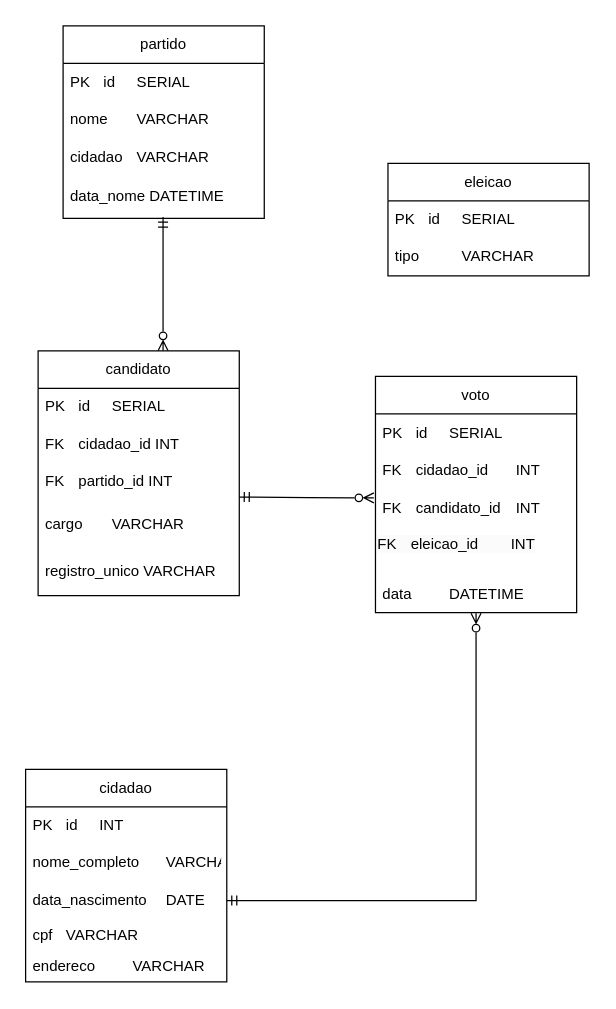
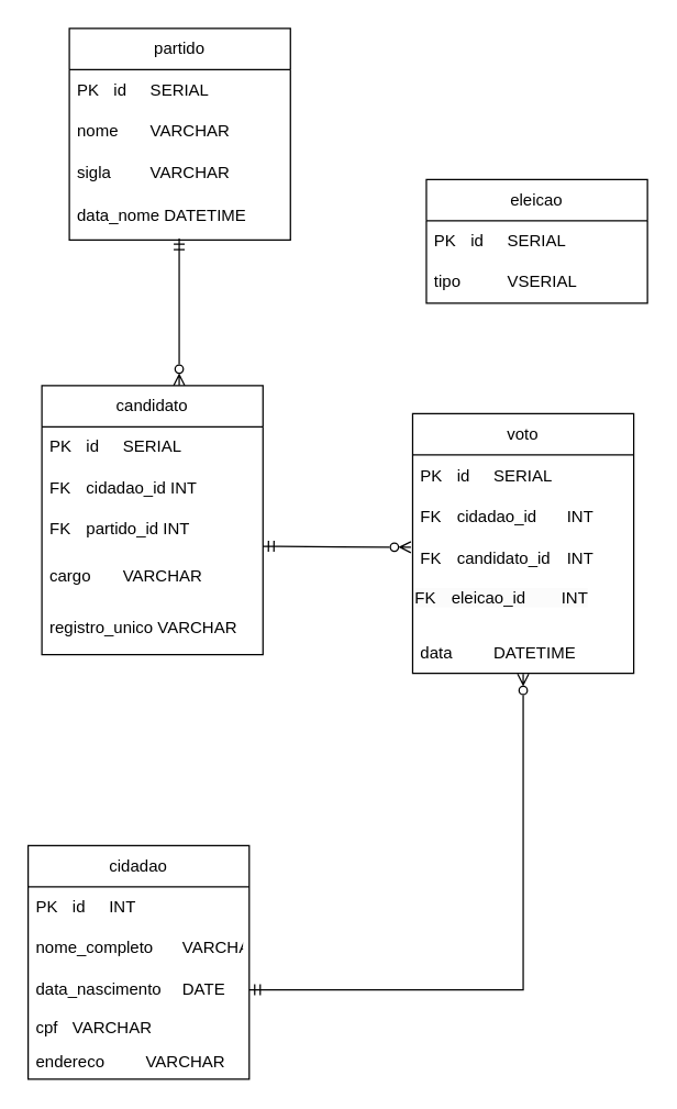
- <mxCell id="11" value="cidadao &lt;span style=&quot;white-space: pre;&quot;&gt;&#09;&lt;/span&gt;VARCHAR" style="text;strokeColor=none;fillColor=none;align=left;verticalAlign=middle;spacingLeft=4;spacingRight=4;overflow=hidden;points=[[0,0.5],[1,0.5]];portConstraint=eastwest;rotatable=0;whiteSpace=wrap;html=1;" vertex="1" parent="8"><mxGeometry y="90" width="161" height="30" as="geometry" /></mxCell>
+ <mxCell id="11" value="sigla &lt;span style=&quot;white-space: pre;&quot;&gt;&#09;&lt;/span&gt;VARCHAR" style="text;strokeColor=none;fillColor=none;align=left;verticalAlign=middle;spacingLeft=4;spacingRight=4;overflow=hidden;points=[[0,0.5],[1,0.5]];portConstraint=eastwest;rotatable=0;whiteSpace=wrap;html=1;" vertex="1" parent="8"><mxGeometry y="90" width="161" height="30" as="geometry" /></mxCell>
- <mxCell id="27" value="tipo&lt;span style=&quot;white-space: pre;&quot;&gt;&#09;&lt;span style=&quot;white-space: pre;&quot;&gt;&#09;&lt;/span&gt;V&lt;/span&gt;ARCHAR" style="text;strokeColor=none;fillColor=none;align=left;verticalAlign=middle;spacingLeft=4;spacingRight=4;overflow=hidden;points=[[0,0.5],[1,0.5]];portConstraint=eastwest;rotatable=0;whiteSpace=wrap;html=1;" vertex="1" parent="25"><mxGeometry y="60" width="161" height="30" as="geometry" /></mxCell>
+ <mxCell id="27" value="tipo&lt;span style=&quot;white-space: pre;&quot;&gt;&#09;&lt;span style=&quot;white-space: pre;&quot;&gt;&#09;&lt;/span&gt;V&lt;/span&gt;SERIAL" style="text;strokeColor=none;fillColor=none;align=left;verticalAlign=middle;spacingLeft=4;spacingRight=4;overflow=hidden;points=[[0,0.5],[1,0.5]];portConstraint=eastwest;rotatable=0;whiteSpace=wrap;html=1;" vertex="1" parent="25"><mxGeometry y="60" width="161" height="30" as="geometry" /></mxCell>
